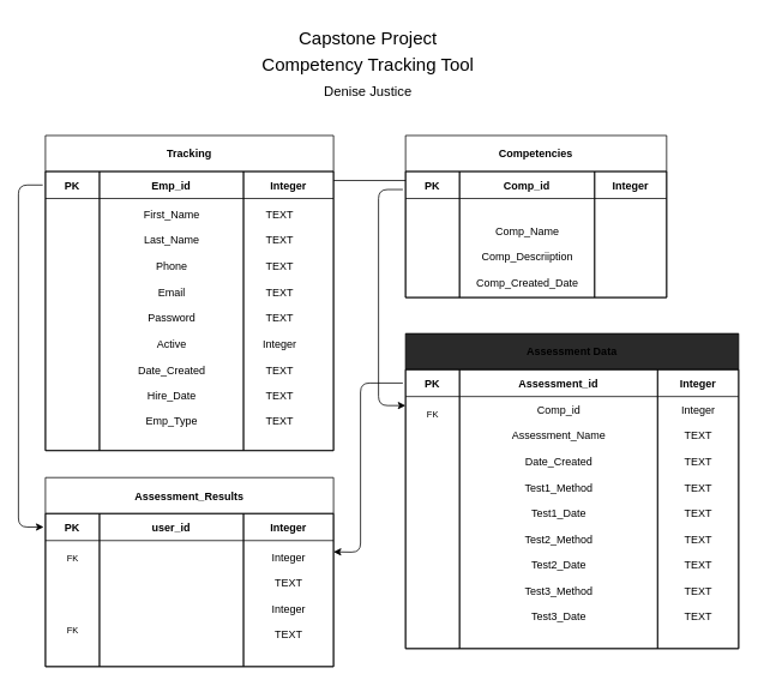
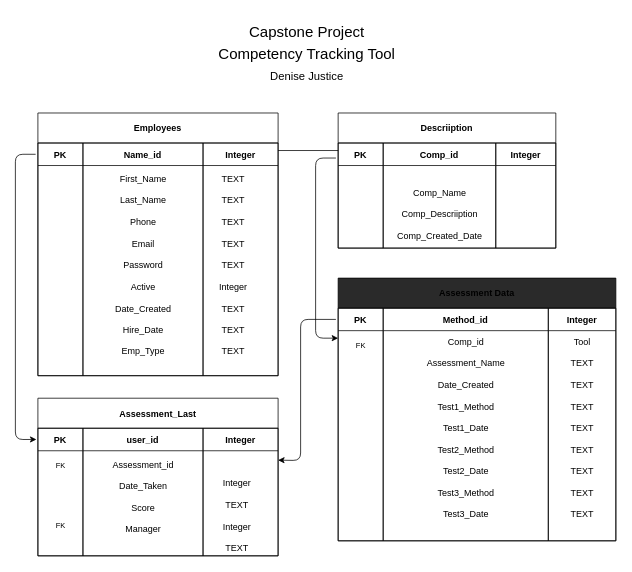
- <mxCell id="2" value="Tracking" style="swimlane;childLayout=stackLayout;resizeParent=1;resizeParentMax=0;startSize=40;" parent="1" vertex="1"><mxGeometry x="50" y="150" width="320" height="350" as="geometry" /></mxCell>
+ <mxCell id="2" value="Employees" style="swimlane;childLayout=stackLayout;resizeParent=1;resizeParentMax=0;startSize=40;" parent="1" vertex="1"><mxGeometry x="50" y="150" width="320" height="350" as="geometry" /></mxCell>
- <mxCell id="8" value="Competencies" style="swimlane;childLayout=stackLayout;resizeParent=1;resizeParentMax=0;startSize=40;" parent="1" vertex="1"><mxGeometry x="450" y="150" width="290" height="180" as="geometry" /></mxCell>
+ <mxCell id="8" value="Descriiption" style="swimlane;childLayout=stackLayout;resizeParent=1;resizeParentMax=0;startSize=40;" parent="1" vertex="1"><mxGeometry x="450" y="150" width="290" height="180" as="geometry" /></mxCell>
- <mxCell id="4" value="Emp_id" style="swimlane;startSize=30;fillColor=none;" parent="2" vertex="1"><mxGeometry x="60" y="40" width="160" height="310" as="geometry" /></mxCell>
+ <mxCell id="4" value="Name_id" style="swimlane;startSize=30;fillColor=none;" parent="2" vertex="1"><mxGeometry x="60" y="40" width="160" height="310" as="geometry" /></mxCell>
- <mxCell id="22" value="Assessment_id" style="swimlane;startSize=30;gradientColor=none;swimlaneFillColor=none;fillColor=none;" parent="20" vertex="1"><mxGeometry x="60" y="40" width="220" height="310" as="geometry" /></mxCell>
+ <mxCell id="22" value="Method_id" style="swimlane;startSize=30;gradientColor=none;swimlaneFillColor=none;fillColor=none;" parent="20" vertex="1"><mxGeometry x="60" y="40" width="220" height="310" as="geometry" /></mxCell>
- <mxCell id="13" value="Assessment_Results" style="swimlane;childLayout=stackLayout;resizeParent=1;resizeParentMax=0;startSize=40;" parent="1" vertex="1"><mxGeometry x="50" y="530" width="320" height="210" as="geometry" /></mxCell>
+ <mxCell id="13" value="Assessment_Last" style="swimlane;childLayout=stackLayout;resizeParent=1;resizeParentMax=0;startSize=40;" parent="1" vertex="1"><mxGeometry x="50" y="530" width="320" height="210" as="geometry" /></mxCell>
- <mxCell id="25" value="Integer&lt;br&gt;&lt;br&gt;TEXT&lt;br&gt;&lt;br&gt;TEXT&lt;br&gt;&lt;br&gt;TEXT&lt;br&gt;&lt;br&gt;TEXT&lt;br&gt;&lt;br&gt;TEXT&lt;br&gt;&lt;br&gt;TEXT&lt;br&gt;&lt;br&gt;TEXT&lt;br&gt;&lt;br&gt;TEXT" style="text;html=1;align=center;verticalAlign=middle;resizable=0;points=[];autosize=1;strokeColor=none;fillColor=none;" parent="24" vertex="1"><mxGeometry x="20" y="40" width="50" height="240" as="geometry" /></mxCell>
+ <mxCell id="25" value="Tool&lt;br&gt;&lt;br&gt;TEXT&lt;br&gt;&lt;br&gt;TEXT&lt;br&gt;&lt;br&gt;TEXT&lt;br&gt;&lt;br&gt;TEXT&lt;br&gt;&lt;br&gt;TEXT&lt;br&gt;&lt;br&gt;TEXT&lt;br&gt;&lt;br&gt;TEXT&lt;br&gt;&lt;br&gt;TEXT" style="text;html=1;align=center;verticalAlign=middle;resizable=0;points=[];autosize=1;strokeColor=none;fillColor=none;" parent="24" vertex="1"><mxGeometry x="20" y="40" width="50" height="240" as="geometry" /></mxCell>
+ <mxCell id="17" value="Assessment_id&lt;br&gt;&lt;br&gt;Date_Taken&lt;br&gt;&lt;br&gt;Score&lt;br&gt;&lt;br&gt;Manager" style="text;html=1;align=center;verticalAlign=middle;resizable=0;points=[];autosize=1;strokeColor=none;fillColor=none;" parent="16" vertex="1"><mxGeometry x="30" y="42" width="100" height="100" as="geometry" /></mxCell>
- <mxCell id="19" value="Integer&lt;br&gt;&lt;br&gt;TEXT&lt;br&gt;&lt;br&gt;Integer&lt;br&gt;&lt;br&gt;TEXT" style="text;html=1;align=center;verticalAlign=middle;resizable=0;points=[];autosize=1;strokeColor=none;fillColor=none;" parent="18" vertex="1"><mxGeometry x="25" y="42" width="50" height="100" as="geometry" /></mxCell>
+ <mxCell id="19" value="Integer&lt;br&gt;&lt;br&gt;TEXT&lt;br&gt;&lt;br&gt;Integer&lt;br&gt;&lt;br&gt;TEXT" style="text;html=1;align=center;verticalAlign=middle;resizable=0;points=[];autosize=1;strokeColor=none;fillColor=none;" parent="18" vertex="1"><mxGeometry x="20" y="67" width="50" height="100" as="geometry" /></mxCell>
